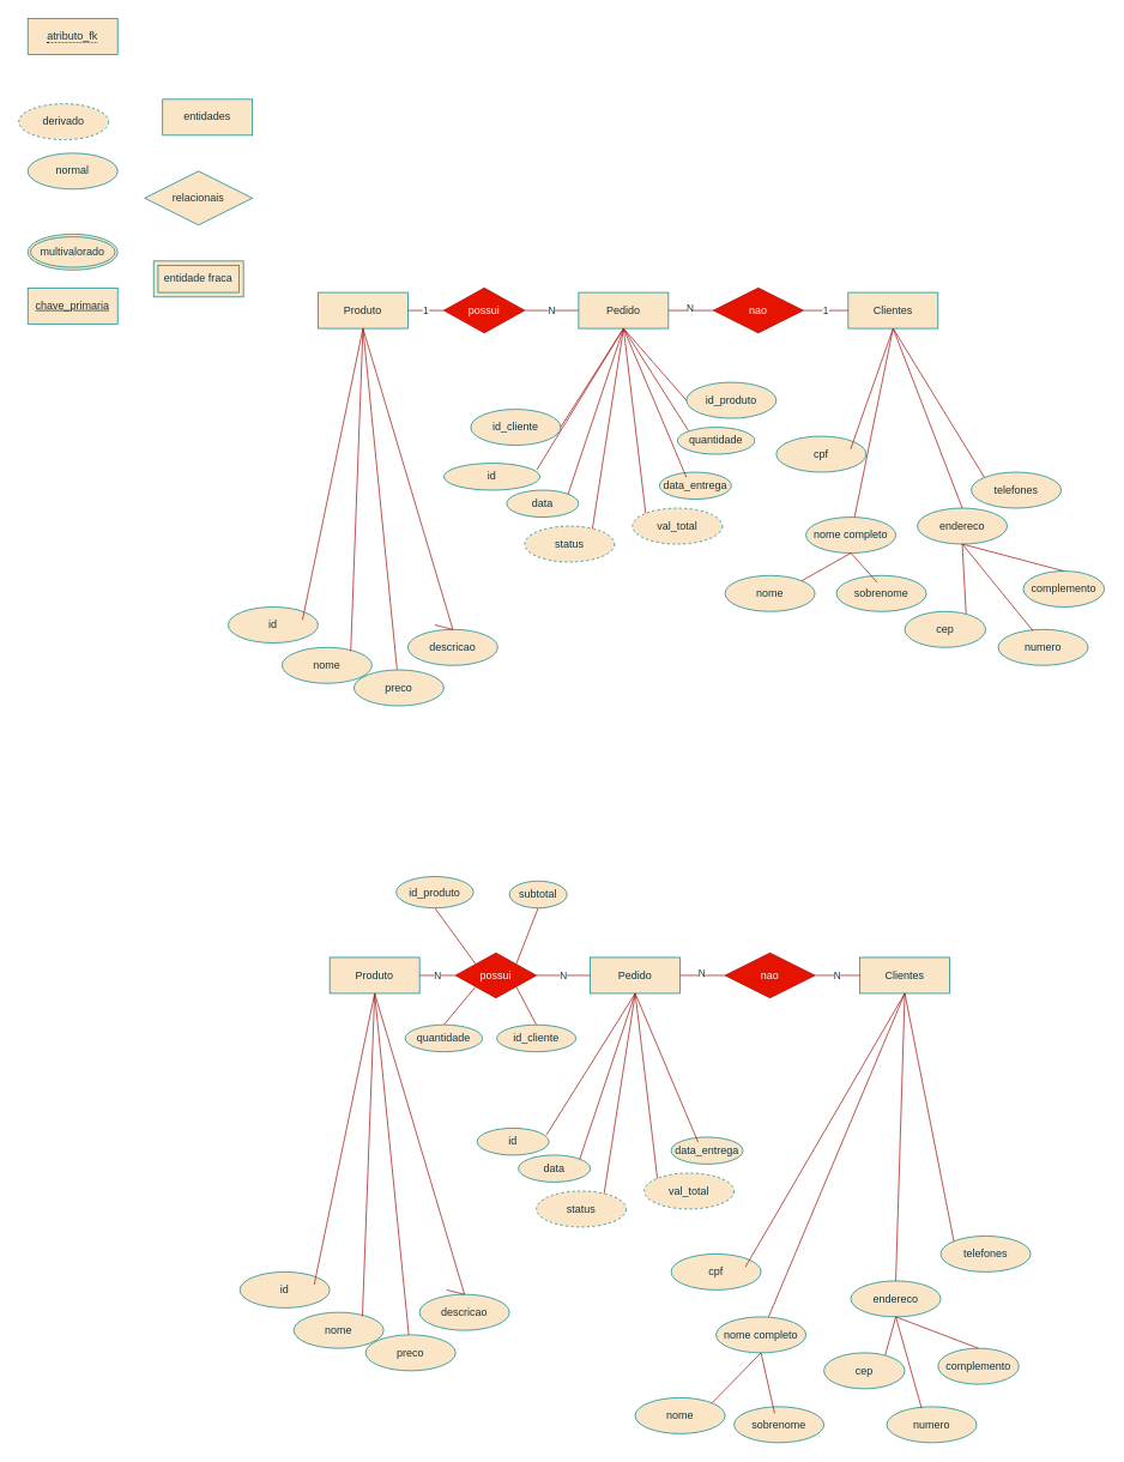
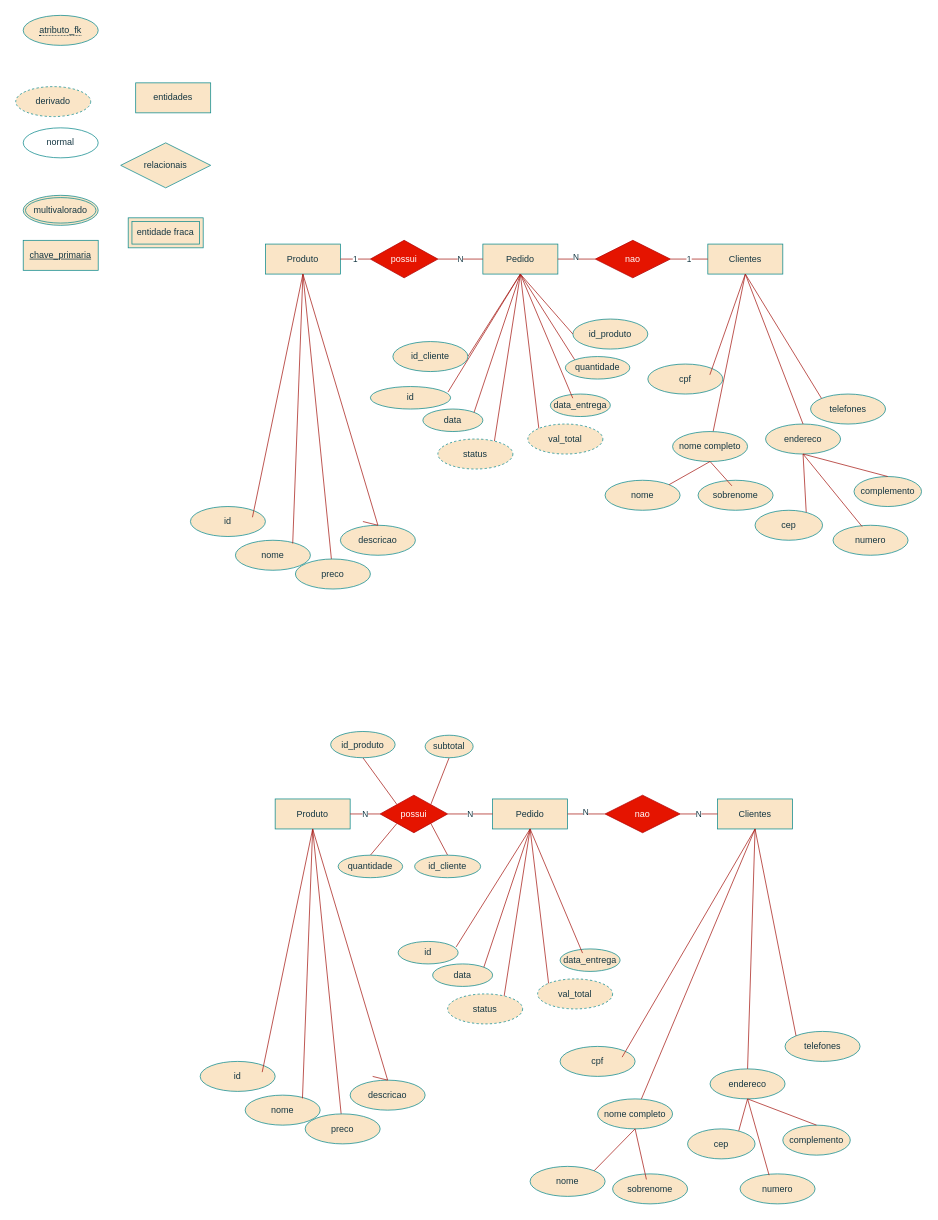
- <mxCell id="6" value="&lt;span style=&quot;border-bottom: 1px dotted&quot;&gt;atributo_fk&lt;/span&gt;" style="whiteSpace=wrap;html=1;align=center;labelBackgroundColor=none;fillColor=#FAE5C7;strokeColor=#0F8B8D;fontColor=#143642;rounded=0;" vertex="1" parent="1"><mxGeometry x="30" y="20" width="100" height="40" as="geometry" /></mxCell>
+ <mxCell id="6" value="&lt;span style=&quot;border-bottom: 1px dotted&quot;&gt;atributo_fk&lt;/span&gt;" style="ellipse;whiteSpace=wrap;html=1;align=center;labelBackgroundColor=none;fillColor=#FAE5C7;strokeColor=#0F8B8D;fontColor=#143642;" vertex="1" parent="1"><mxGeometry x="30" y="20" width="100" height="40" as="geometry" /></mxCell>
- <mxCell id="3" value="normal" style="ellipse;whiteSpace=wrap;html=1;align=center;labelBackgroundColor=none;fillColor=#FAE5C7;strokeColor=#0F8B8D;fontColor=#143642;" vertex="1" parent="1"><mxGeometry x="30" y="170" width="100" height="40" as="geometry" /></mxCell>
+ <mxCell id="3" value="normal" style="ellipse;whiteSpace=wrap;html=1;align=center;labelBackgroundColor=none;fillColor=#ffffff;strokeColor=#0F8B8D;fontColor=#143642;" vertex="1" parent="1"><mxGeometry x="30" y="170" width="100" height="40" as="geometry" /></mxCell>
